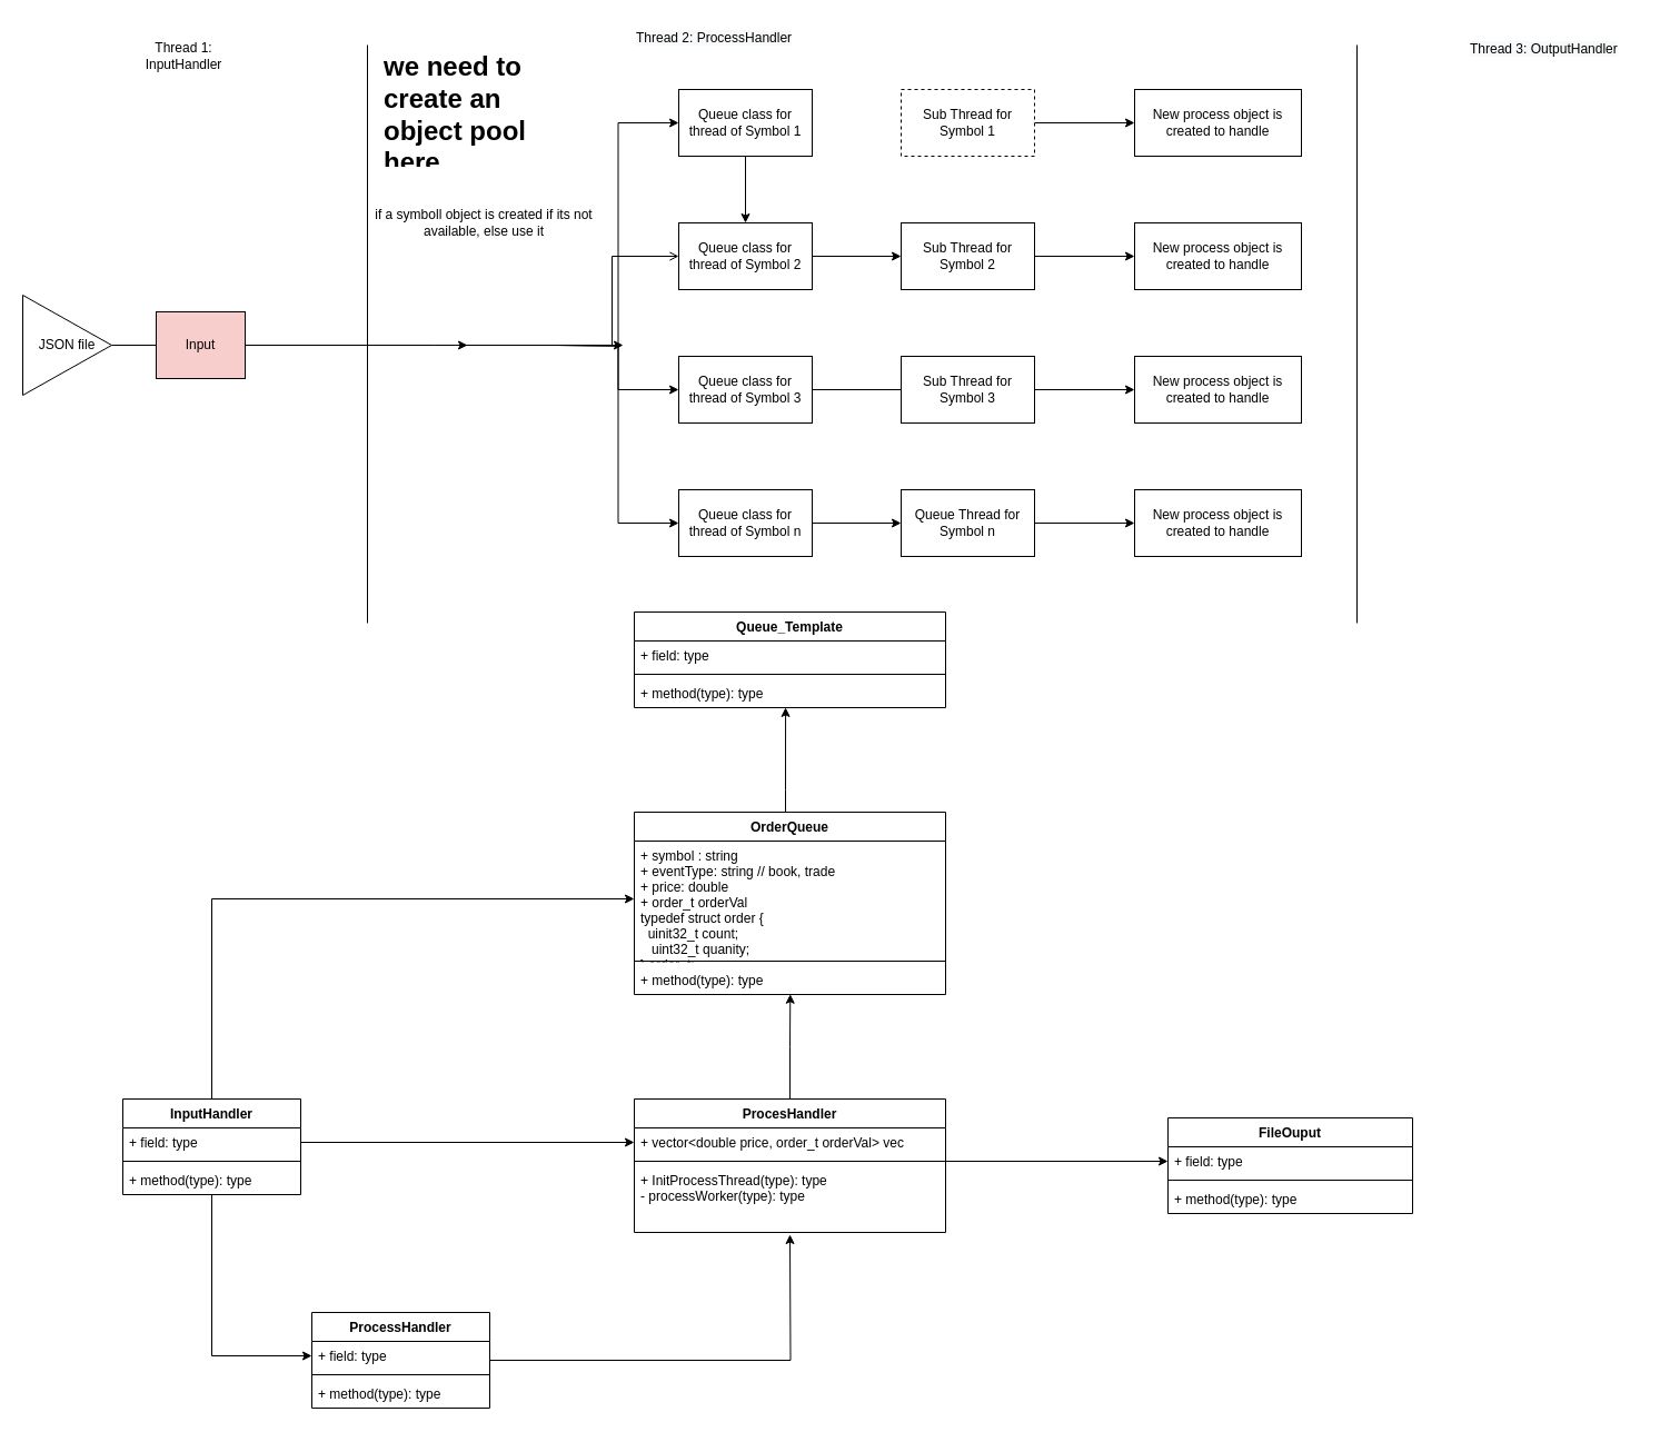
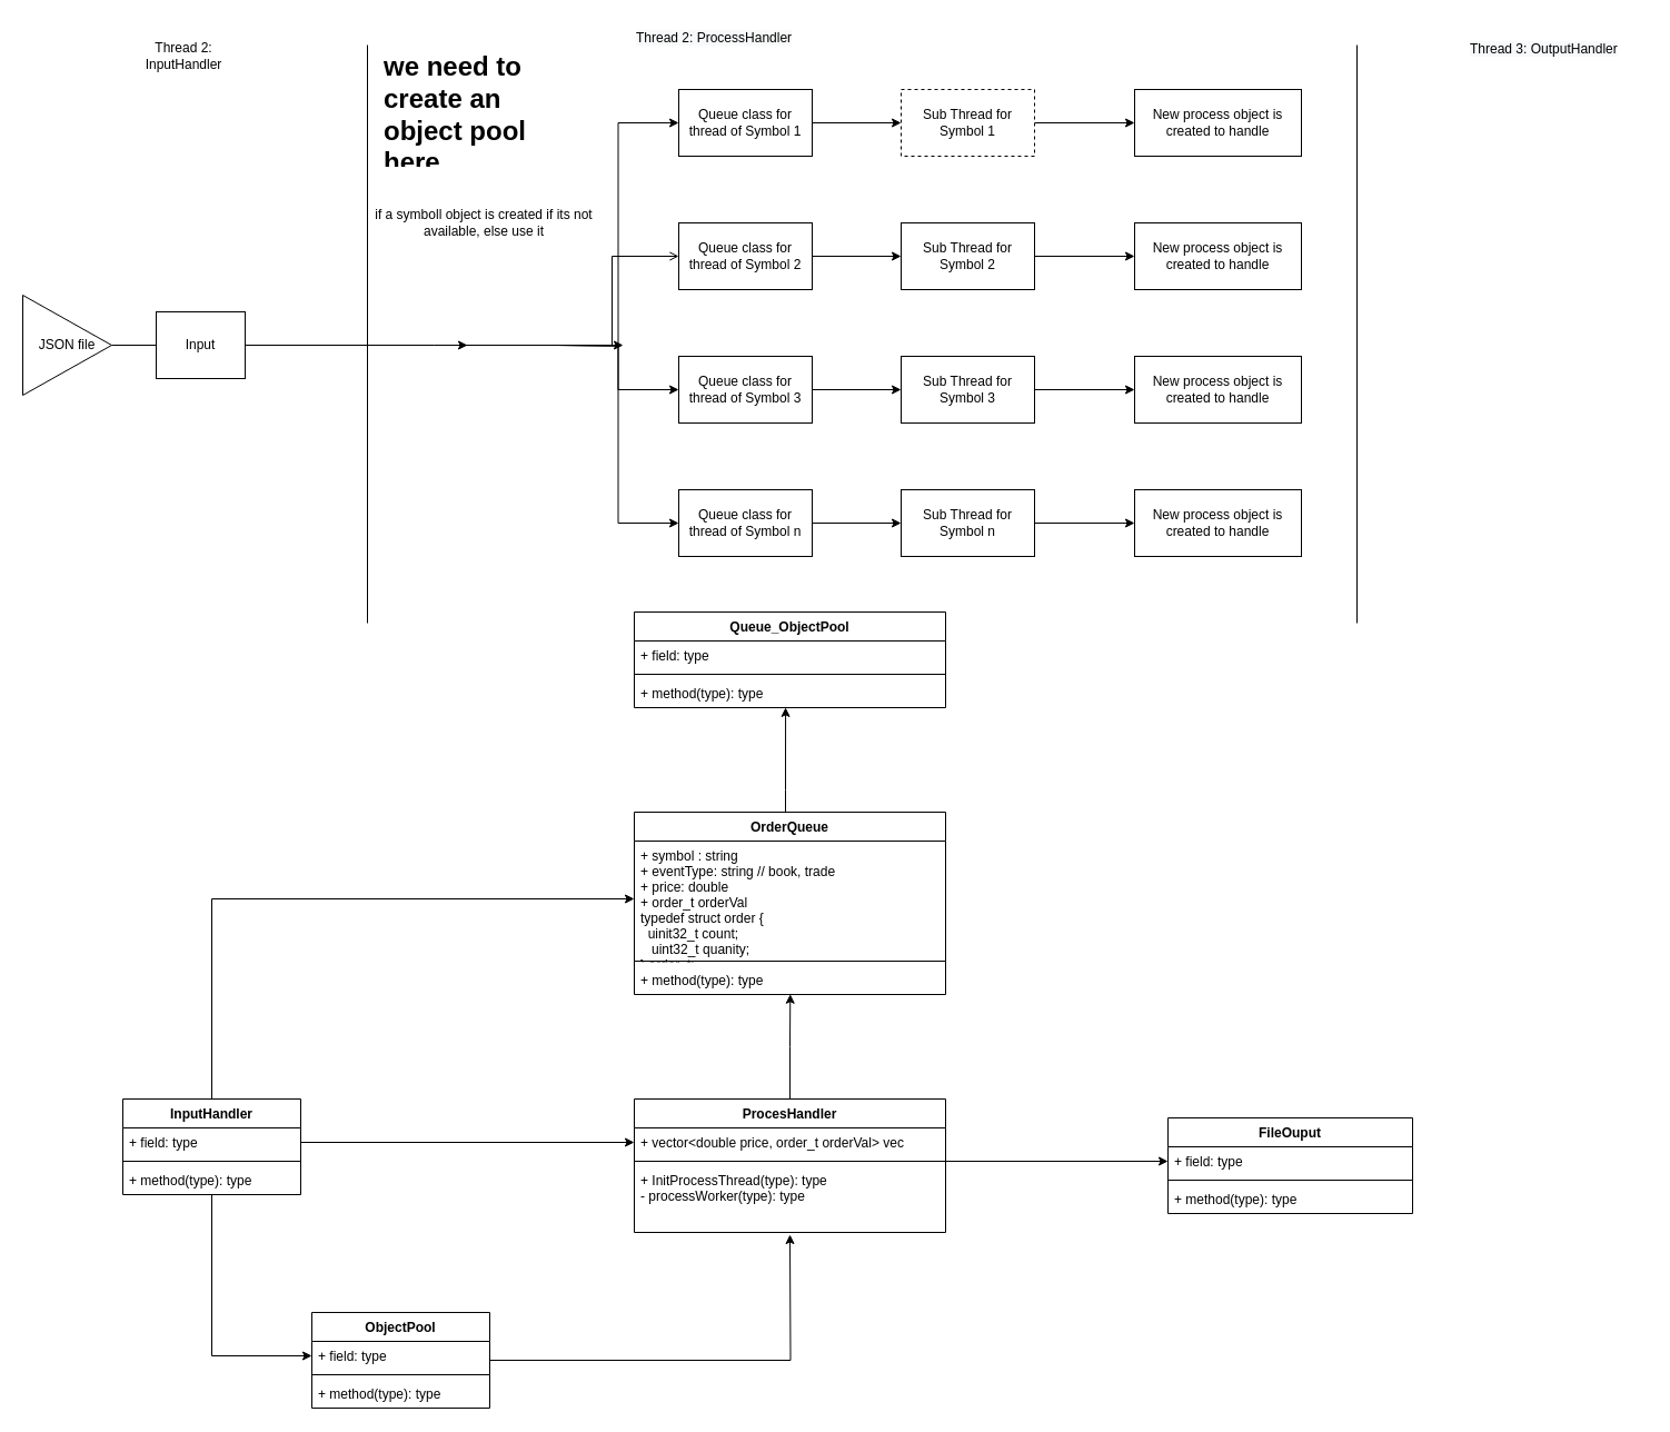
- <mxCell id="16" value="Thread 1: InputHandler" style="text;html=1;strokeColor=none;fillColor=none;align=center;verticalAlign=middle;whiteSpace=wrap;rounded=0;" parent="1" vertex="1"><mxGeometry x="130" y="40" width="70" height="20" as="geometry" /></mxCell>
+ <mxCell id="16" value="Thread 2: InputHandler" style="text;html=1;strokeColor=none;fillColor=none;align=center;verticalAlign=middle;whiteSpace=wrap;rounded=0;" parent="1" vertex="1"><mxGeometry x="130" y="40" width="70" height="20" as="geometry" /></mxCell>
- <mxCell id="7" style="edgeStyle=orthogonalEdgeStyle;rounded=0;orthogonalLoop=1;jettySize=auto;html=1;" parent="1" source="8" target="11" edge="1"><mxGeometry relative="1" as="geometry" /></mxCell>
+ <mxCell id="7" style="edgeStyle=orthogonalEdgeStyle;rounded=0;orthogonalLoop=1;jettySize=auto;html=1;entryX=0;entryY=0.5;entryDx=0;entryDy=0;" parent="1" source="8" target="29" edge="1"><mxGeometry relative="1" as="geometry" /></mxCell>
- <mxCell id="5" value="Input" style="rounded=0;whiteSpace=wrap;html=1;fillColor=#f8cecc;" parent="1" vertex="1"><mxGeometry x="140" y="280" width="80" height="60" as="geometry" /></mxCell>
+ <mxCell id="5" value="Input" style="rounded=0;whiteSpace=wrap;html=1;" parent="1" vertex="1"><mxGeometry x="140" y="280" width="80" height="60" as="geometry" /></mxCell>
- <mxCell id="12" style="edgeStyle=orthogonalEdgeStyle;rounded=0;orthogonalLoop=1;jettySize=auto;html=1;entryX=0;entryY=0.5;entryDx=0;entryDy=0;endArrow=none;" parent="1" source="13" target="33" edge="1"><mxGeometry relative="1" as="geometry" /></mxCell>
+ <mxCell id="12" style="edgeStyle=orthogonalEdgeStyle;rounded=0;orthogonalLoop=1;jettySize=auto;html=1;entryX=0;entryY=0.5;entryDx=0;entryDy=0;" parent="1" source="13" target="33" edge="1"><mxGeometry relative="1" as="geometry" /></mxCell>
- <mxCell id="35" value="&lt;span&gt;Queue Thread for Symbol n&lt;/span&gt;" style="rounded=0;whiteSpace=wrap;html=1;" parent="1" vertex="1"><mxGeometry x="810" y="440" width="120" height="60" as="geometry" /></mxCell>
+ <mxCell id="35" value="&lt;span&gt;Sub Thread for Symbol n&lt;/span&gt;" style="rounded=0;whiteSpace=wrap;html=1;" parent="1" vertex="1"><mxGeometry x="810" y="440" width="120" height="60" as="geometry" /></mxCell>
- <mxCell id="52" value="Queue_Template" style="swimlane;fontStyle=1;align=center;verticalAlign=top;childLayout=stackLayout;horizontal=1;startSize=26;horizontalStack=0;resizeParent=1;resizeParentMax=0;resizeLast=0;collapsible=1;marginBottom=0;" vertex="1" parent="1"><mxGeometry x="570" y="550" width="280" height="86" as="geometry" /></mxCell>
+ <mxCell id="52" value="Queue_ObjectPool" style="swimlane;fontStyle=1;align=center;verticalAlign=top;childLayout=stackLayout;horizontal=1;startSize=26;horizontalStack=0;resizeParent=1;resizeParentMax=0;resizeLast=0;collapsible=1;marginBottom=0;" vertex="1" parent="1"><mxGeometry x="570" y="550" width="280" height="86" as="geometry" /></mxCell>
- <mxCell id="64" value="ProcessHandler" style="swimlane;fontStyle=1;align=center;verticalAlign=top;childLayout=stackLayout;horizontal=1;startSize=26;horizontalStack=0;resizeParent=1;resizeParentMax=0;resizeLast=0;collapsible=1;marginBottom=0;" vertex="1" parent="1"><mxGeometry x="280" y="1180" width="160" height="86" as="geometry" /></mxCell>
+ <mxCell id="64" value="ObjectPool" style="swimlane;fontStyle=1;align=center;verticalAlign=top;childLayout=stackLayout;horizontal=1;startSize=26;horizontalStack=0;resizeParent=1;resizeParentMax=0;resizeLast=0;collapsible=1;marginBottom=0;" vertex="1" parent="1"><mxGeometry x="280" y="1180" width="160" height="86" as="geometry" /></mxCell>
